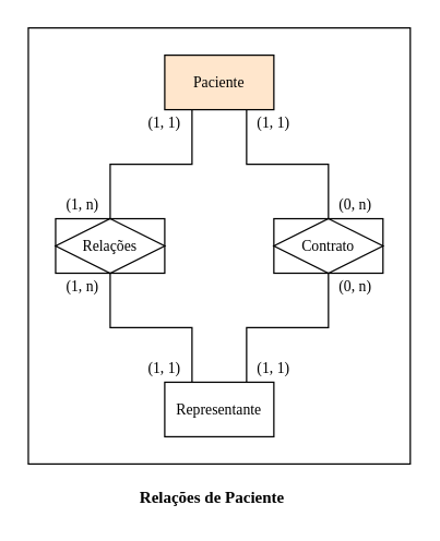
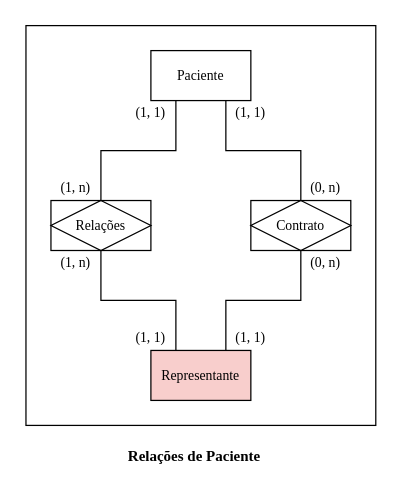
- <mxCell id="17" value="Paciente" style="whiteSpace=wrap;html=1;align=center;fontFamily=Georgia;fontSize=11;fillColor=#ffe6cc;" parent="1" vertex="1"><mxGeometry x="120" y="40" width="80" height="40" as="geometry" /></mxCell>
+ <mxCell id="17" value="Paciente" style="whiteSpace=wrap;html=1;align=center;fontFamily=Georgia;fontSize=11;" parent="1" vertex="1"><mxGeometry x="120" y="40" width="80" height="40" as="geometry" /></mxCell>
- <mxCell id="18" value="Representante" style="whiteSpace=wrap;html=1;align=center;fontFamily=Georgia;fontSize=11;" parent="1" vertex="1"><mxGeometry x="120" y="280" width="80" height="40" as="geometry" /></mxCell>
+ <mxCell id="18" value="Representante" style="whiteSpace=wrap;html=1;align=center;fontFamily=Georgia;fontSize=11;fillColor=#f8cecc;" parent="1" vertex="1"><mxGeometry x="120" y="280" width="80" height="40" as="geometry" /></mxCell>
